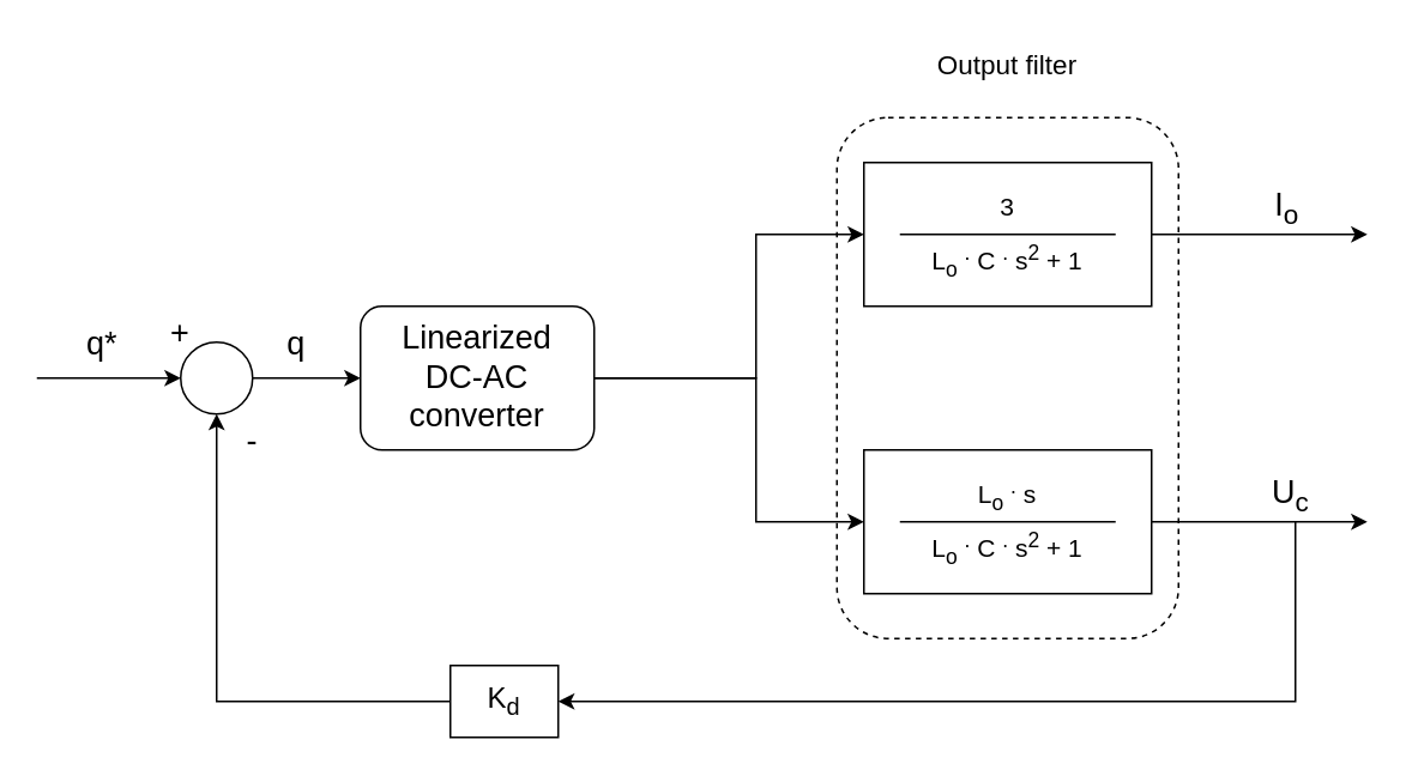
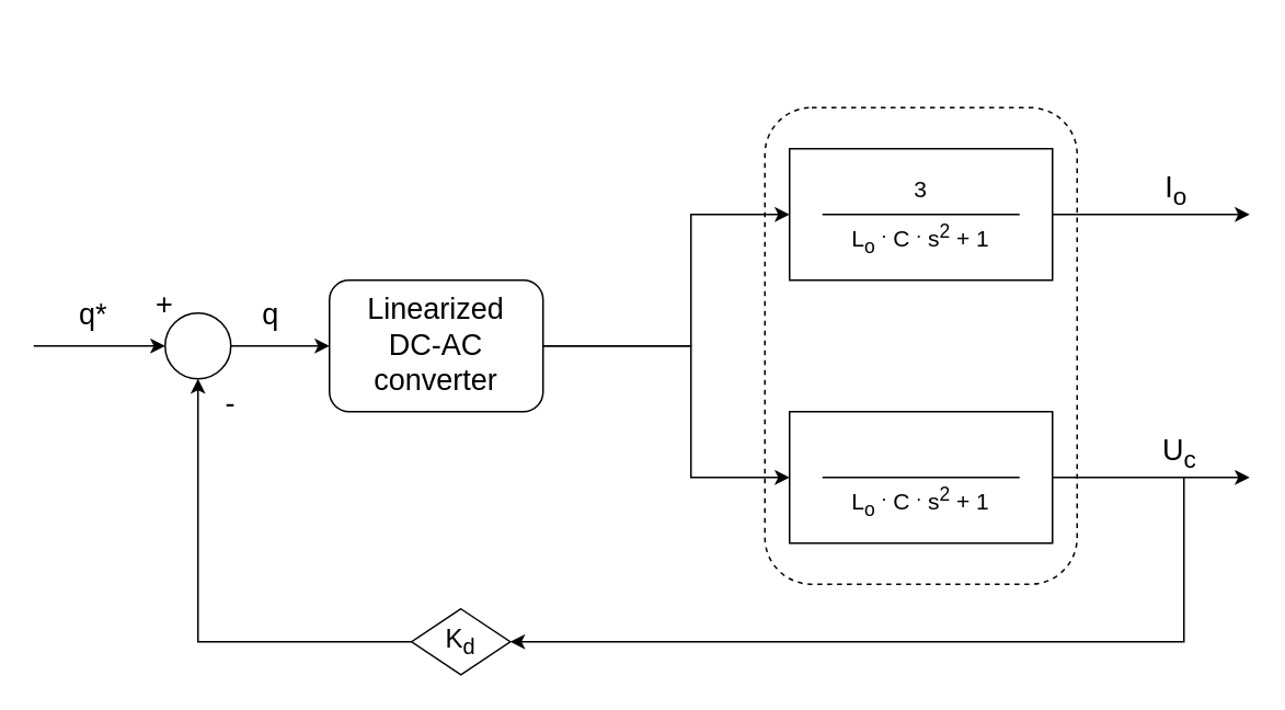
- <mxCell id="30" value="&lt;font style=&quot;font-size: 15px;&quot;&gt;Output filter&lt;/font&gt;" style="text;html=1;align=center;verticalAlign=middle;whiteSpace=wrap;rounded=0;" vertex="1" parent="1"><mxGeometry x="515" y="20" width="90" height="30" as="geometry" /></mxCell>
- <mxCell id="27" value="&lt;font style=&quot;font-size: 14px;&quot;&gt;L&lt;sub&gt;o&lt;/sub&gt;&lt;/font&gt;&lt;font style=&quot;font-size: 14px;&quot;&gt;&amp;nbsp;&lt;sup&gt;.&lt;/sup&gt; s&lt;/font&gt;" style="text;html=1;align=center;verticalAlign=middle;whiteSpace=wrap;rounded=0;" vertex="1" parent="26"><mxGeometry width="120" height="30" as="geometry" /></mxCell>
- <mxCell id="13" value="&lt;font style=&quot;font-size: 16px;&quot;&gt;K&lt;sub&gt;d&lt;/sub&gt;&lt;/font&gt;" style="rounded=0;whiteSpace=wrap;html=1;" vertex="1" parent="1"><mxGeometry x="250" y="370" width="60" height="40" as="geometry" /></mxCell>
+ <mxCell id="13" value="&lt;font style=&quot;font-size: 16px;&quot;&gt;K&lt;sub&gt;d&lt;/sub&gt;&lt;/font&gt;" style="rhombus;whiteSpace=wrap;html=1;" vertex="1" parent="1"><mxGeometry x="250" y="370" width="60" height="40" as="geometry" /></mxCell>
